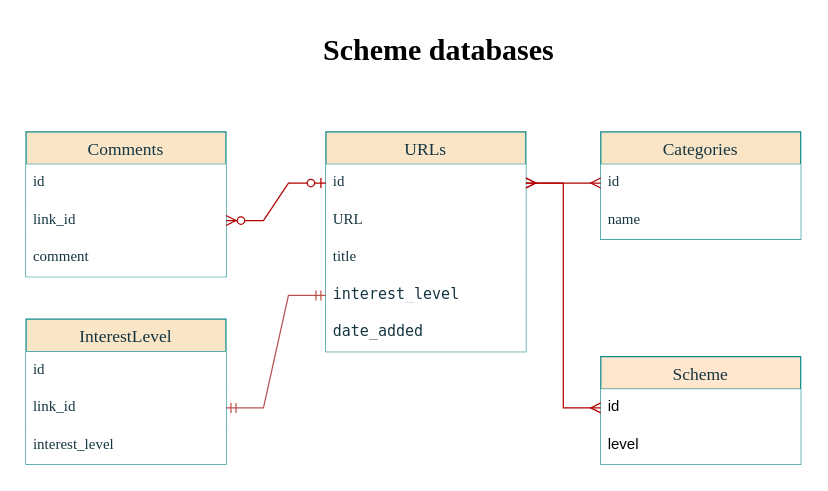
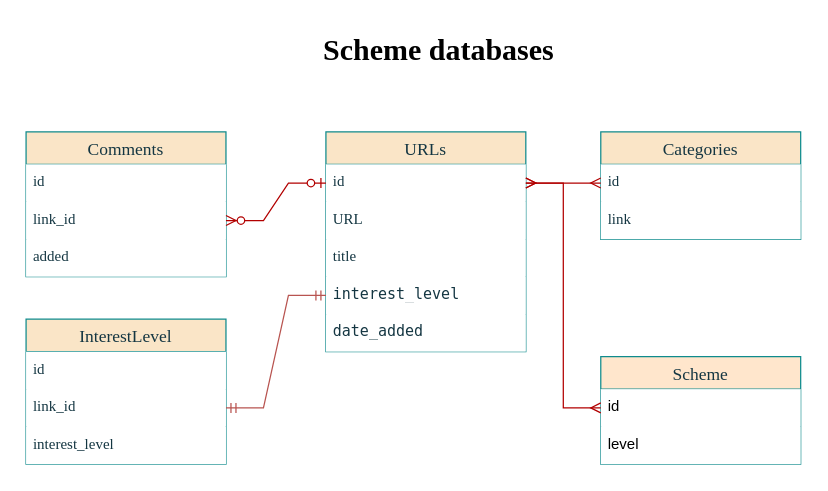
- <mxCell id="14" value="name" style="text;strokeColor=none;fillColor=default;spacingLeft=4;spacingRight=4;overflow=hidden;rotatable=0;points=[[0,0.5],[1,0.5]];portConstraint=eastwest;fontSize=12;whiteSpace=wrap;html=1;fontColor=#143642;fontFamily=Space Mono;fontSource=https%3A%2F%2Ffonts.googleapis.com%2Fcss%3Ffamily%3DSpace%2BMono;" parent="12" vertex="1"><mxGeometry y="56" width="160" height="30" as="geometry" /></mxCell>
+ <mxCell id="14" value="link" style="text;strokeColor=none;fillColor=default;spacingLeft=4;spacingRight=4;overflow=hidden;rotatable=0;points=[[0,0.5],[1,0.5]];portConstraint=eastwest;fontSize=12;whiteSpace=wrap;html=1;fontColor=#143642;fontFamily=Space Mono;fontSource=https%3A%2F%2Ffonts.googleapis.com%2Fcss%3Ffamily%3DSpace%2BMono;" parent="12" vertex="1"><mxGeometry y="56" width="160" height="30" as="geometry" /></mxCell>
- <mxCell id="11" value="comment" style="text;strokeColor=none;fillColor=default;spacingLeft=4;spacingRight=4;overflow=hidden;rotatable=0;points=[[0,0.5],[1,0.5]];portConstraint=eastwest;fontSize=12;whiteSpace=wrap;html=1;fontColor=#143642;fontFamily=Space Mono;fontSource=https%3A%2F%2Ffonts.googleapis.com%2Fcss%3Ffamily%3DSpace%2BMono;" parent="8" vertex="1"><mxGeometry y="86" width="160" height="30" as="geometry" /></mxCell>
+ <mxCell id="11" value="added" style="text;strokeColor=none;fillColor=default;spacingLeft=4;spacingRight=4;overflow=hidden;rotatable=0;points=[[0,0.5],[1,0.5]];portConstraint=eastwest;fontSize=12;whiteSpace=wrap;html=1;fontColor=#143642;fontFamily=Space Mono;fontSource=https%3A%2F%2Ffonts.googleapis.com%2Fcss%3Ffamily%3DSpace%2BMono;" parent="8" vertex="1"><mxGeometry y="86" width="160" height="30" as="geometry" /></mxCell>
